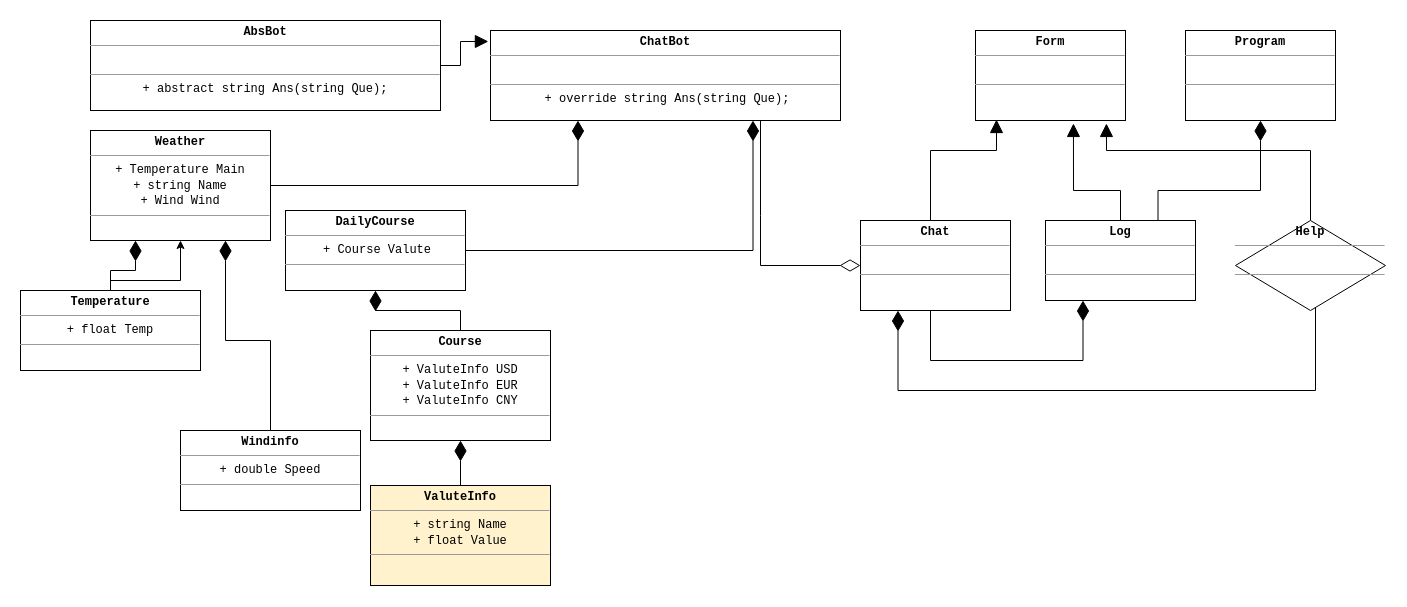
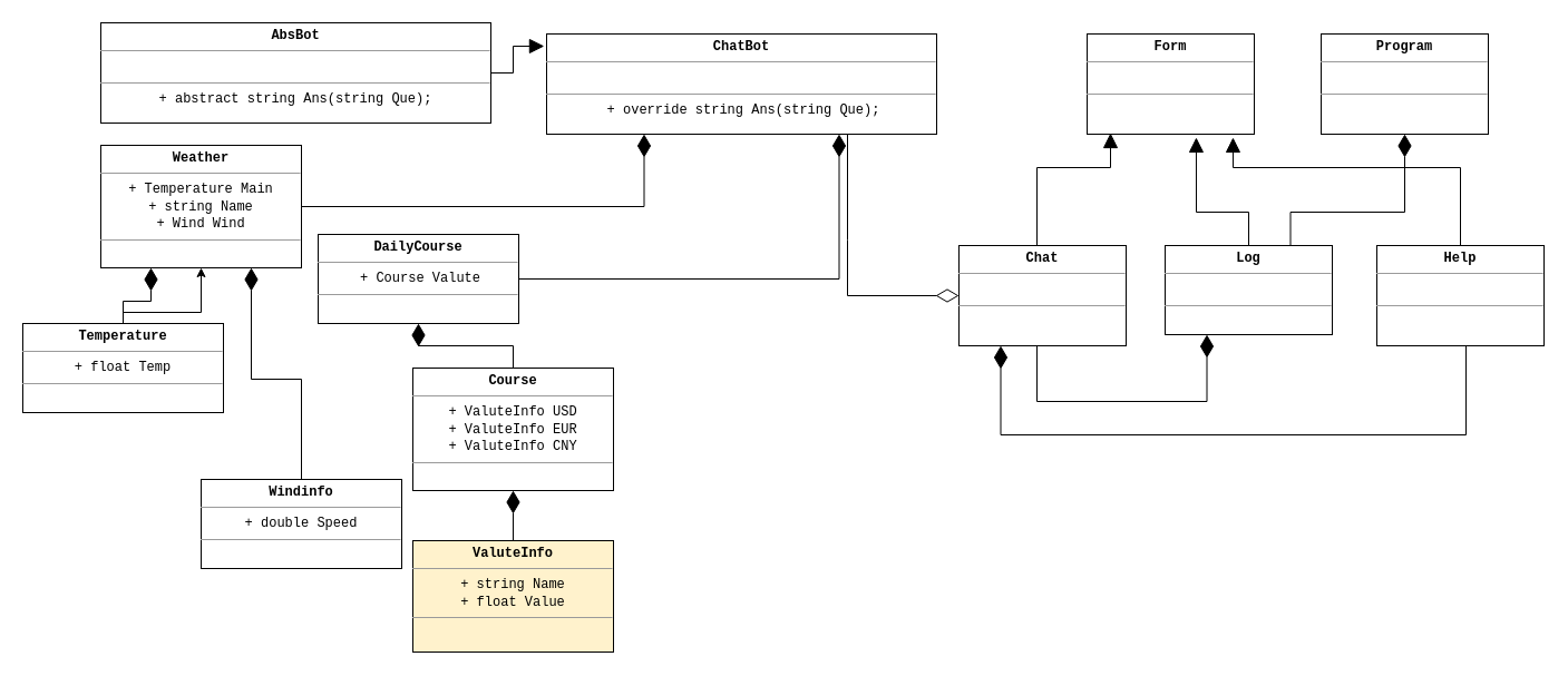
- <mxCell id="14" value="&lt;p style=&quot;margin: 4px 0px 0px&quot;&gt;&lt;font face=&quot;Courier New&quot;&gt;&lt;b&gt;Help&lt;/b&gt;&lt;/font&gt;&lt;/p&gt;&lt;hr size=&quot;1&quot;&gt;&lt;p style=&quot;margin: 0px 0px 0px 4px&quot;&gt;&lt;font face=&quot;Courier New&quot;&gt;&lt;br&gt;&lt;/font&gt;&lt;/p&gt;&lt;hr size=&quot;1&quot;&gt;&lt;font face=&quot;Courier New&quot;&gt;&lt;br&gt;&lt;/font&gt;" style="rhombus;verticalAlign=top;align=center;overflow=fill;fontSize=12;fontFamily=Helvetica;html=1;" parent="1" vertex="1"><mxGeometry x="1235" y="220" width="150" height="90" as="geometry" /></mxCell>
+ <mxCell id="14" value="&lt;p style=&quot;margin: 4px 0px 0px&quot;&gt;&lt;font face=&quot;Courier New&quot;&gt;&lt;b&gt;Help&lt;/b&gt;&lt;/font&gt;&lt;/p&gt;&lt;hr size=&quot;1&quot;&gt;&lt;p style=&quot;margin: 0px 0px 0px 4px&quot;&gt;&lt;font face=&quot;Courier New&quot;&gt;&lt;br&gt;&lt;/font&gt;&lt;/p&gt;&lt;hr size=&quot;1&quot;&gt;&lt;font face=&quot;Courier New&quot;&gt;&lt;br&gt;&lt;/font&gt;" style="verticalAlign=top;align=center;overflow=fill;fontSize=12;fontFamily=Helvetica;html=1;" parent="1" vertex="1"><mxGeometry x="1235" y="220" width="150" height="90" as="geometry" /></mxCell>
